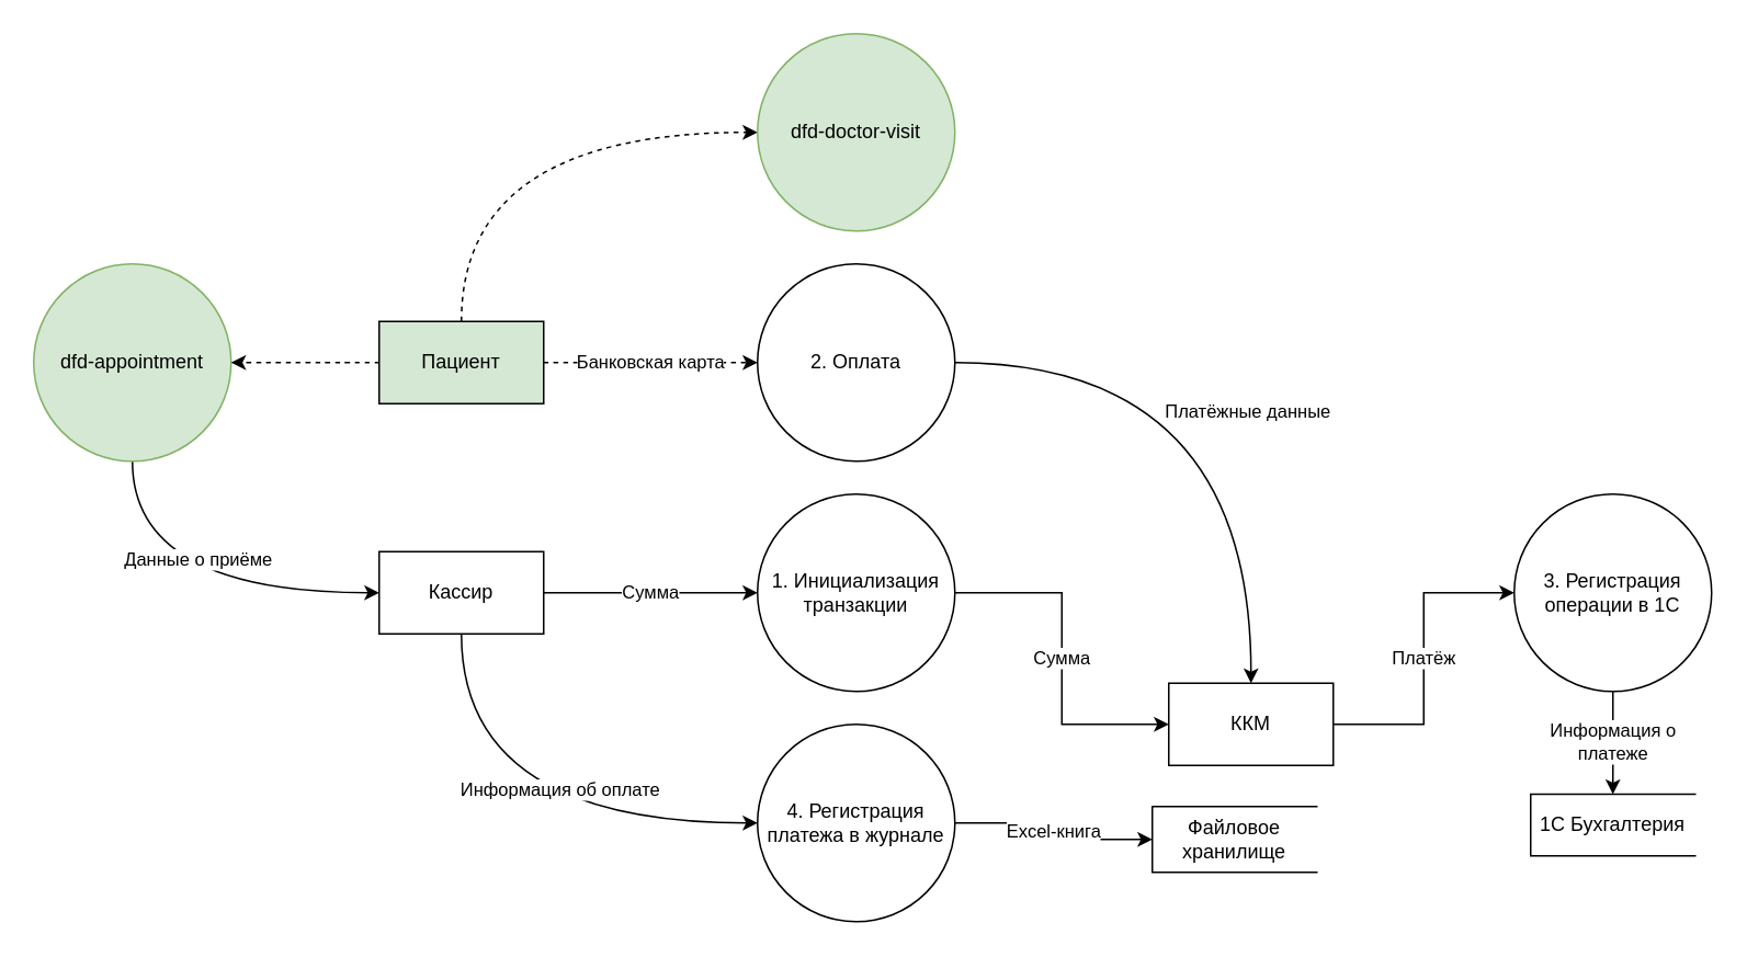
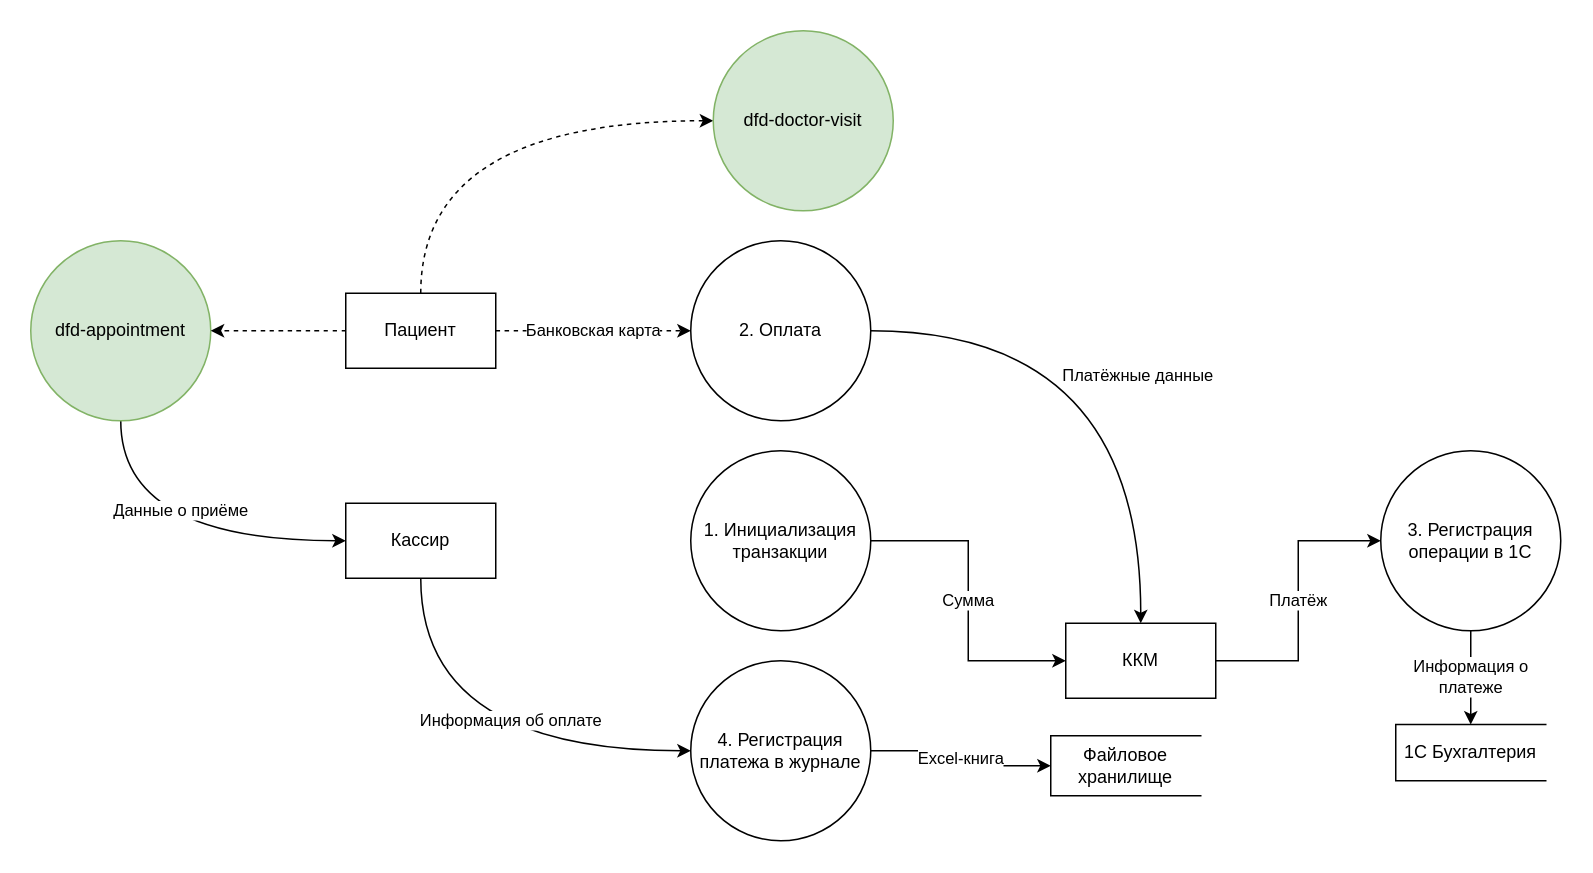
- <mxCell id="23" value="dfd-doctor-visit" style="shape=ellipse;html=1;dashed=0;whiteSpace=wrap;perimeter=ellipsePerimeter;fillColor=#d5e8d4;strokeColor=#82b366;" vertex="1" parent="1"><mxGeometry x="460" y="20" width="120" height="120" as="geometry" /></mxCell>
+ <mxCell id="23" value="dfd-doctor-visit" style="shape=ellipse;html=1;dashed=0;whiteSpace=wrap;perimeter=ellipsePerimeter;fillColor=#d5e8d4;strokeColor=#82b366;" vertex="1" parent="1"><mxGeometry x="475" y="20" width="120" height="120" as="geometry" /></mxCell>
- <mxCell id="13" value="Пациент" style="html=1;dashed=0;whiteSpace=wrap;fillColor=#d5e8d4;" vertex="1" parent="1"><mxGeometry x="230" y="195" width="100" height="50" as="geometry" /></mxCell>
+ <mxCell id="13" value="Пациент" style="html=1;dashed=0;whiteSpace=wrap;" vertex="1" parent="1"><mxGeometry x="230" y="195" width="100" height="50" as="geometry" /></mxCell>
- <mxCell id="2" value="Сумма" style="edgeStyle=orthogonalEdgeStyle;rounded=0;orthogonalLoop=1;jettySize=auto;html=1;entryX=0;entryY=0.5;entryDx=0;entryDy=0;" edge="1" parent="1" source="4" target="6"><mxGeometry relative="1" as="geometry" /></mxCell>
